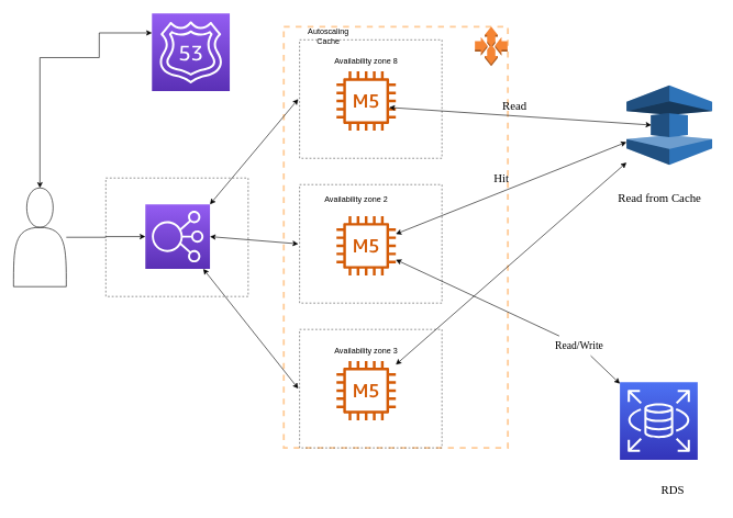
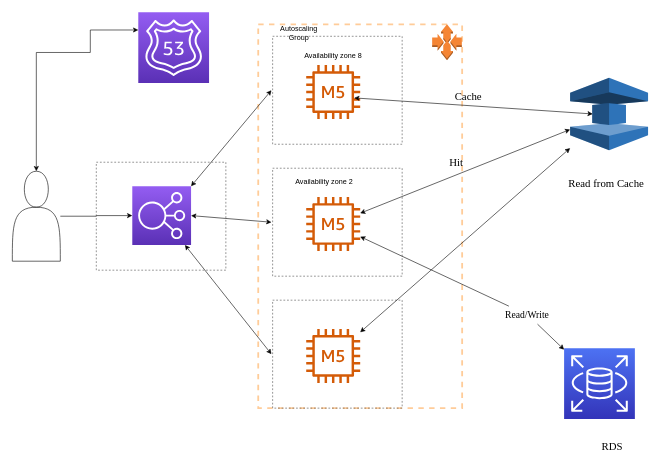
- <mxCell id="12" value="Autoscaling Cache&lt;br&gt;" style="text;html=1;strokeColor=none;fillColor=none;align=center;verticalAlign=middle;whiteSpace=wrap;rounded=0;shadow=0;dashed=1;fillStyle=auto;strokeWidth=4;" vertex="1" parent="1"><mxGeometry x="468" y="40" width="60" height="30" as="geometry" /></mxCell>
+ <mxCell id="12" value="Autoscaling Group&lt;br&gt;" style="text;html=1;strokeColor=none;fillColor=none;align=center;verticalAlign=middle;whiteSpace=wrap;rounded=0;shadow=0;dashed=1;fillStyle=auto;strokeWidth=4;" vertex="1" parent="1"><mxGeometry x="468" y="40" width="60" height="30" as="geometry" /></mxCell>
- <mxCell id="30" value="Read" style="text;html=1;align=center;verticalAlign=middle;resizable=0;points=[];autosize=1;strokeColor=none;fillColor=none;fontSize=18;fontFamily=Verdana;" vertex="1" parent="1"><mxGeometry x="740" y="140" width="80" height="40" as="geometry" /></mxCell>
+ <mxCell id="30" value="Cache" style="text;html=1;align=center;verticalAlign=middle;resizable=0;points=[];autosize=1;strokeColor=none;fillColor=none;fontSize=18;fontFamily=Verdana;" vertex="1" parent="1"><mxGeometry x="740" y="140" width="80" height="40" as="geometry" /></mxCell>
- <mxCell id="32" value="Read from Cache" style="text;html=1;align=center;verticalAlign=middle;resizable=0;points=[];autosize=1;strokeColor=none;fillColor=none;fontSize=18;fontFamily=Verdana;" vertex="1" parent="1"><mxGeometry x="910" y="280" width="180" height="40" as="geometry" /></mxCell>
+ <mxCell id="32" value="Read from Cache" style="text;html=1;align=center;verticalAlign=middle;resizable=0;points=[];autosize=1;strokeColor=none;fillColor=none;fontSize=18;fontFamily=Verdana;" vertex="1" parent="1"><mxGeometry x="920" y="285" width="180" height="40" as="geometry" /></mxCell>
- <mxCell id="19" value="&lt;font style=&quot;font-size: 12px;&quot;&gt;Availability zone 3&lt;/font&gt;" style="text;html=1;strokeColor=none;fillColor=none;align=center;verticalAlign=middle;whiteSpace=wrap;rounded=0;shadow=0;dashed=1;fillStyle=auto;strokeWidth=4;" vertex="1" parent="1"><mxGeometry x="497.25" y="518" width="115.5" height="30" as="geometry" /></mxCell>
